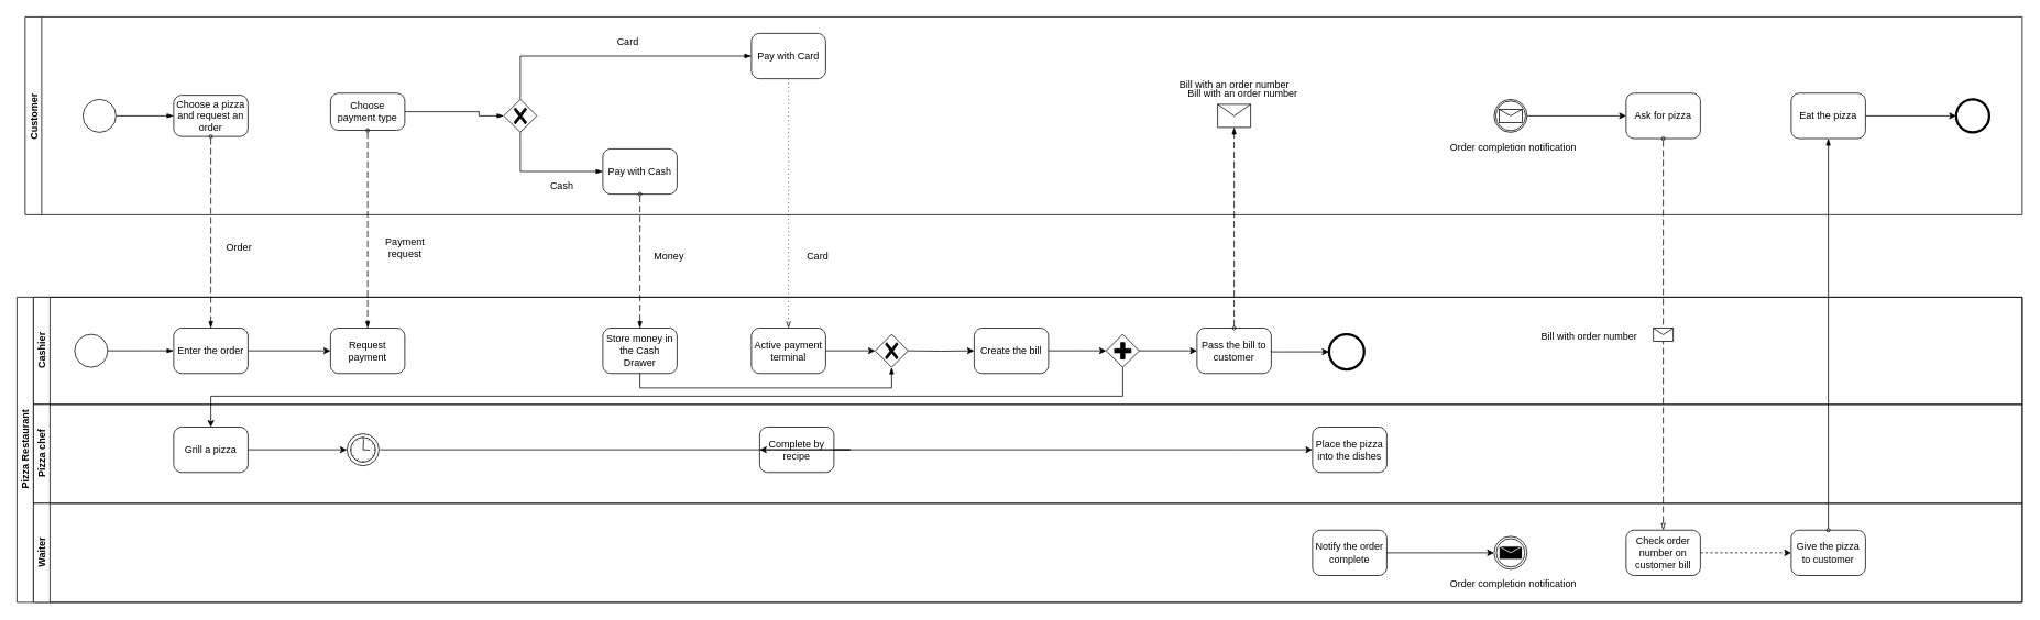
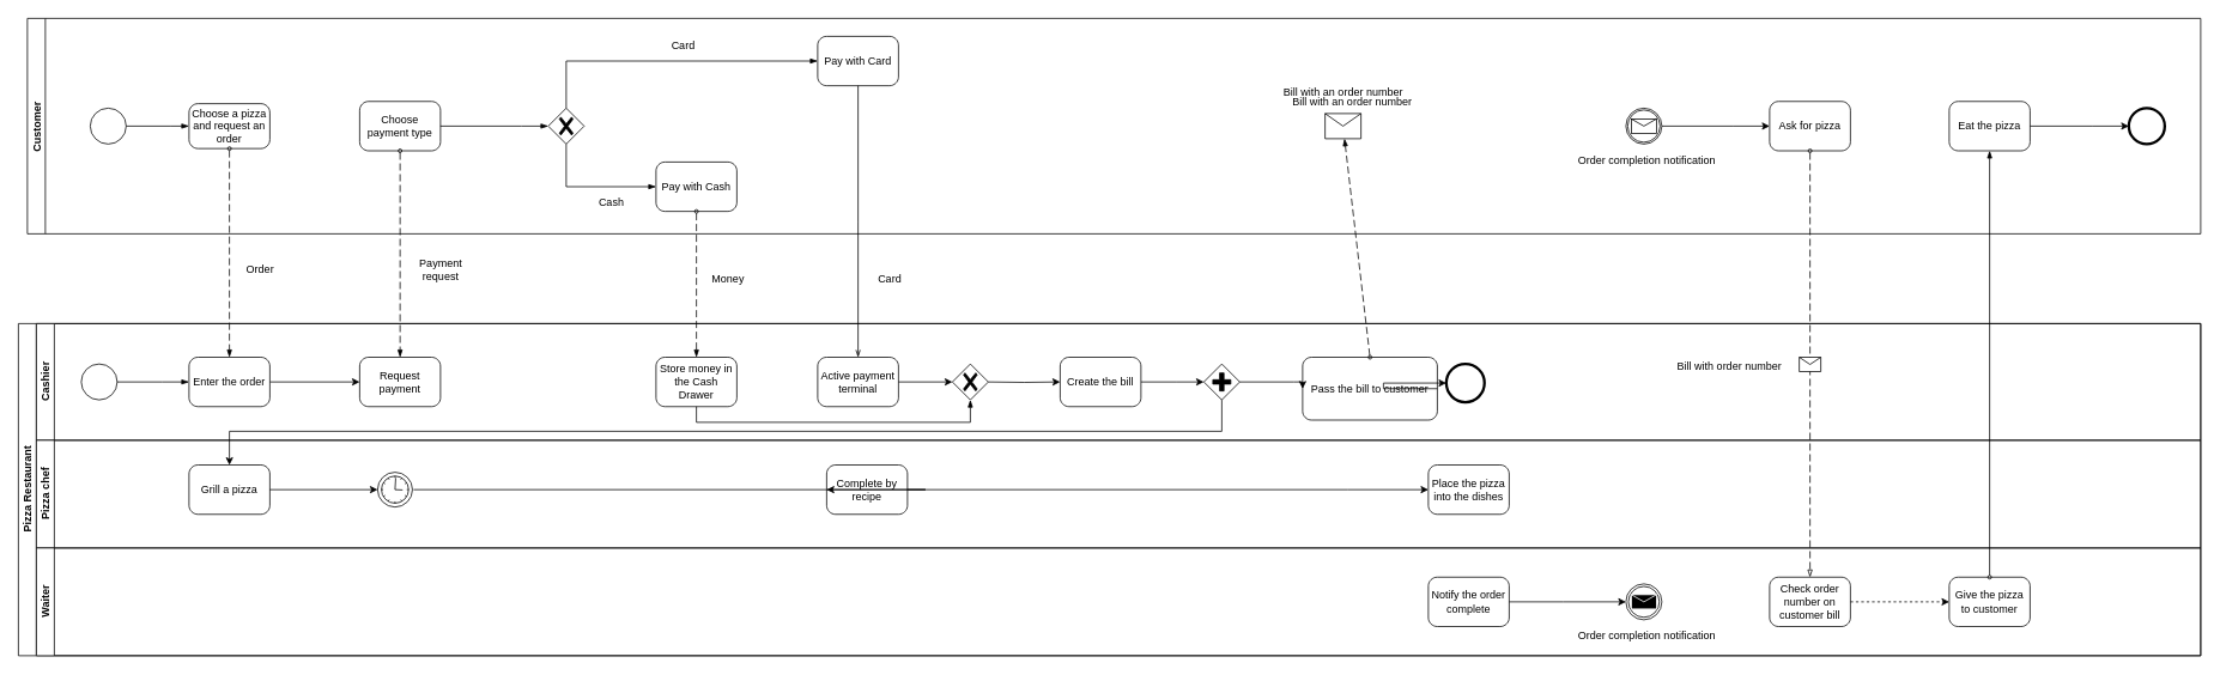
- <mxCell id="43" value="Choose payment type" style="points=[[0.25,0,0],[0.5,0,0],[0.75,0,0],[1,0.25,0],[1,0.5,0],[1,0.75,0],[0.75,1,0],[0.5,1,0],[0.25,1,0],[0,0.75,0],[0,0.5,0],[0,0.25,0]];shape=mxgraph.bpmn.task;whiteSpace=wrap;rectStyle=rounded;size=10;taskMarker=abstract;" parent="39" vertex="1"><mxGeometry x="370" y="92.5" width="90" height="45" as="geometry" /></mxCell>
+ <mxCell id="43" value="Choose payment type" style="points=[[0.25,0,0],[0.5,0,0],[0.75,0,0],[1,0.25,0],[1,0.5,0],[1,0.75,0],[0.75,1,0],[0.5,1,0],[0.25,1,0],[0,0.75,0],[0,0.5,0],[0,0.25,0]];shape=mxgraph.bpmn.task;whiteSpace=wrap;rectStyle=rounded;size=10;taskMarker=abstract;" parent="39" vertex="1"><mxGeometry x="370" y="92.5" width="90" height="55" as="geometry" /></mxCell>
- <mxCell id="65" value="" style="edgeStyle=elbowEdgeStyle;fontSize=12;html=1;endFill=0;startFill=0;endSize=6;startSize=6;dashed=1;dashPattern=1 4;endArrow=openThin;startArrow=none;rounded=0;exitX=0.5;exitY=1;exitDx=0;exitDy=0;exitPerimeter=0;entryX=0.5;entryY=0;entryDx=0;entryDy=0;entryPerimeter=0;" parent="1" source="46" target="10" edge="1"><mxGeometry width="160" relative="1" as="geometry"><mxPoint x="960" y="110" as="sourcePoint" /><mxPoint x="960" y="342.5" as="targetPoint" /></mxGeometry></mxCell>
+ <mxCell id="65" value="" style="edgeStyle=elbowEdgeStyle;fontSize=12;html=1;endFill=0;startFill=0;endSize=6;startSize=6;dashed=0;dashPattern=1 4;endArrow=openThin;startArrow=none;rounded=0;exitX=0.5;exitY=1;exitDx=0;exitDy=0;exitPerimeter=0;entryX=0.5;entryY=0;entryDx=0;entryDy=0;entryPerimeter=0;" parent="1" source="46" target="10" edge="1"><mxGeometry width="160" relative="1" as="geometry"><mxPoint x="960" y="110" as="sourcePoint" /><mxPoint x="960" y="342.5" as="targetPoint" /></mxGeometry></mxCell>
- <mxCell id="14" value="Pass the bill to customer" style="points=[[0.25,0,0],[0.5,0,0],[0.75,0,0],[1,0.25,0],[1,0.5,0],[1,0.75,0],[0.75,1,0],[0.5,1,0],[0.25,1,0],[0,0.75,0],[0,0.5,0],[0,0.25,0]];shape=mxgraph.bpmn.task;whiteSpace=wrap;rectStyle=rounded;size=10;taskMarker=abstract;" parent="3" vertex="1"><mxGeometry x="1410" y="37.5" width="90" height="55" as="geometry" /></mxCell>
+ <mxCell id="14" value="Pass the bill to customer" style="points=[[0.25,0,0],[0.5,0,0],[0.75,0,0],[1,0.25,0],[1,0.5,0],[1,0.75,0],[0.75,1,0],[0.5,1,0],[0.25,1,0],[0,0.75,0],[0,0.5,0],[0,0.25,0]];shape=mxgraph.bpmn.task;whiteSpace=wrap;rectStyle=rounded;size=10;taskMarker=abstract;" parent="3" vertex="1"><mxGeometry x="1410" y="37.5" width="150" height="70" as="geometry" /></mxCell>
